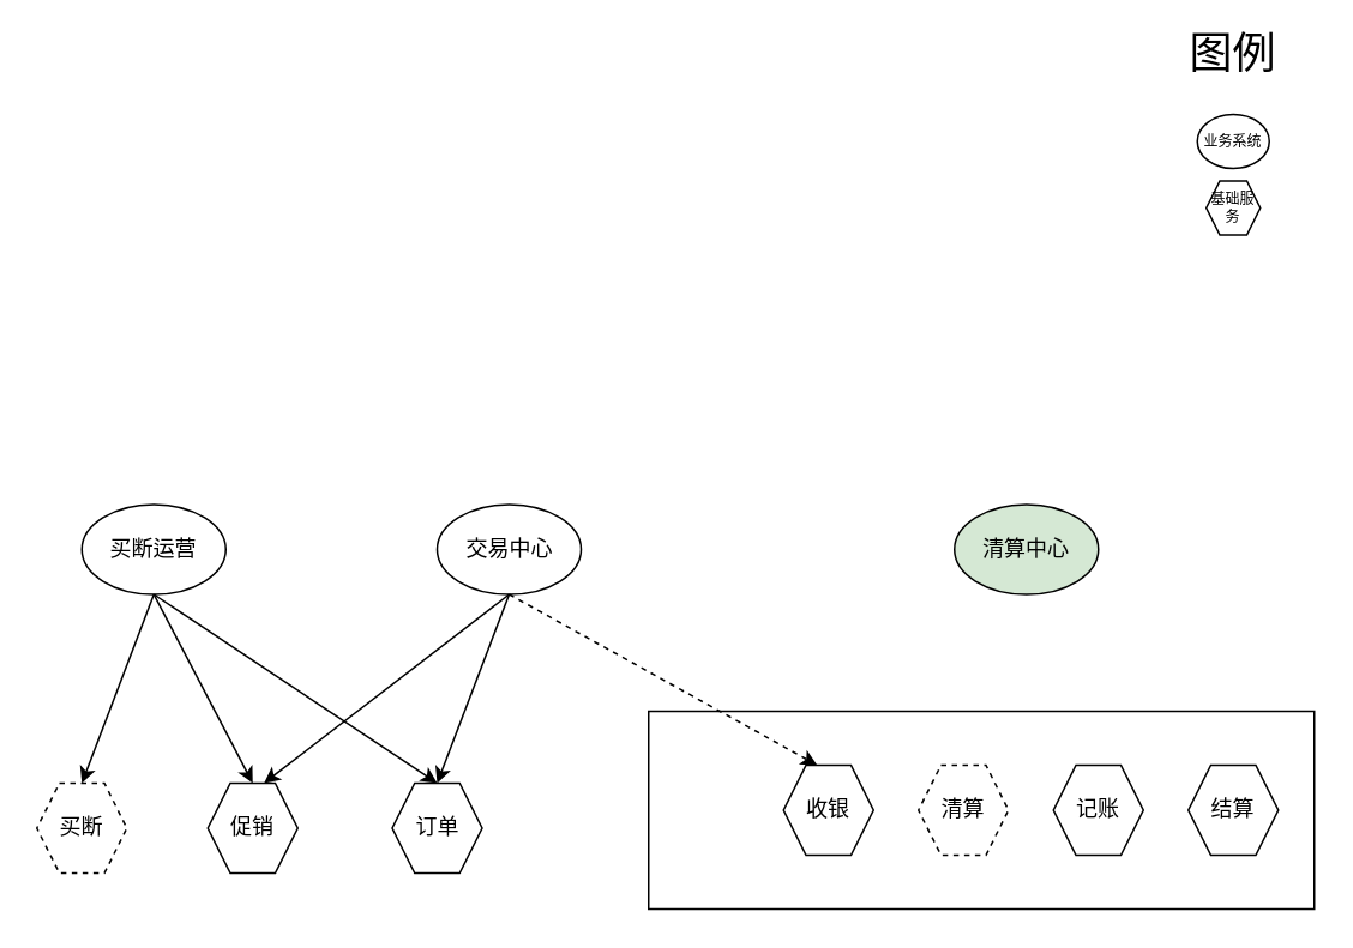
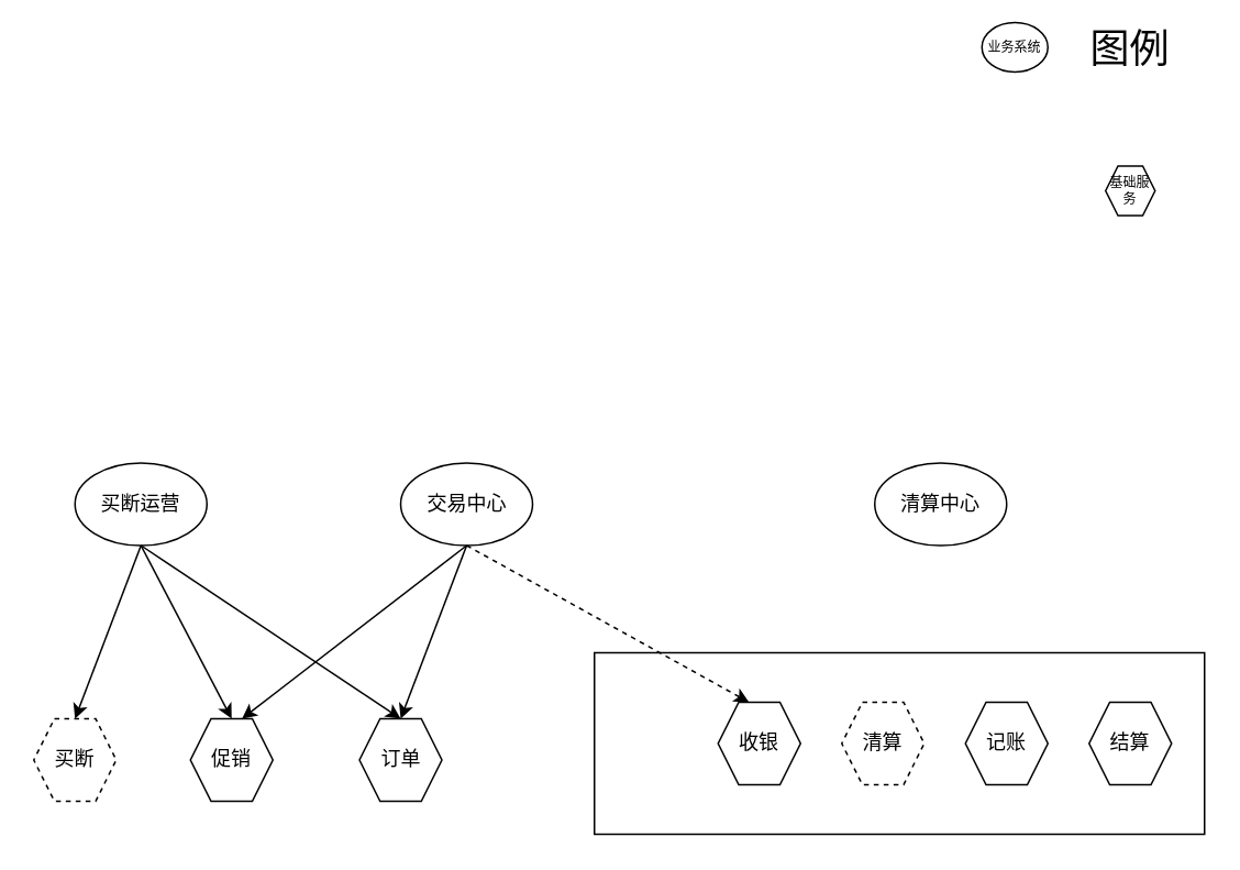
- <mxCell id="19" value="业务系统" style="ellipse;whiteSpace=wrap;html=1;fontSize=8;" parent="1" vertex="1"><mxGeometry x="665" y="63" width="40" height="30" as="geometry" /></mxCell>
+ <mxCell id="19" value="业务系统" style="ellipse;whiteSpace=wrap;html=1;fontSize=8;" parent="1" vertex="1"><mxGeometry x="595" y="13" width="40" height="30" as="geometry" /></mxCell>
- <mxCell id="18" value="清算中心" style="ellipse;whiteSpace=wrap;html=1;fillColor=#d5e8d4;" parent="1" vertex="1"><mxGeometry x="530" y="280" width="80" height="50" as="geometry" /></mxCell>
+ <mxCell id="18" value="清算中心" style="ellipse;whiteSpace=wrap;html=1;" parent="1" vertex="1"><mxGeometry x="530" y="280" width="80" height="50" as="geometry" /></mxCell>
